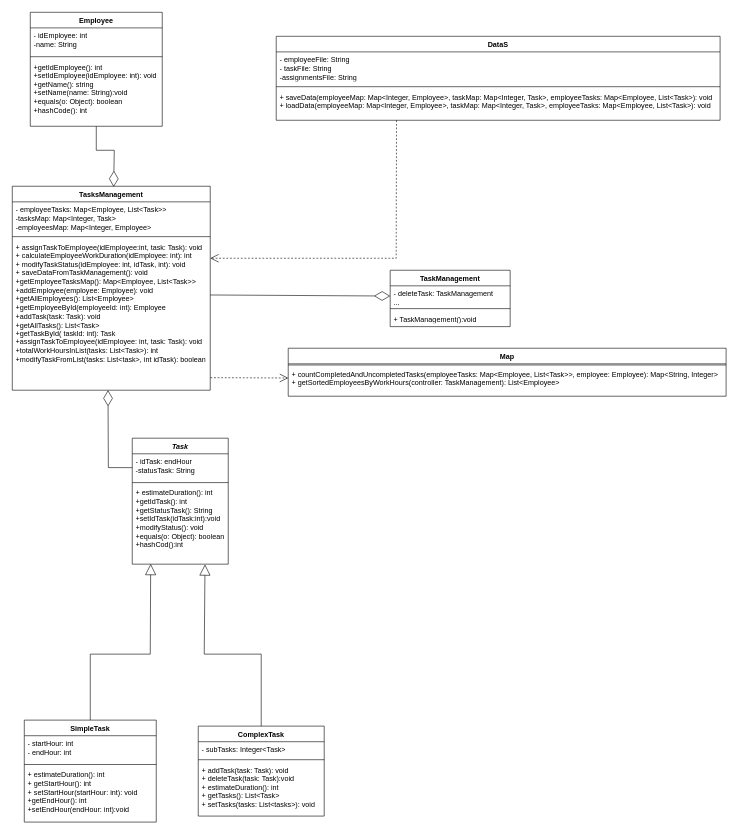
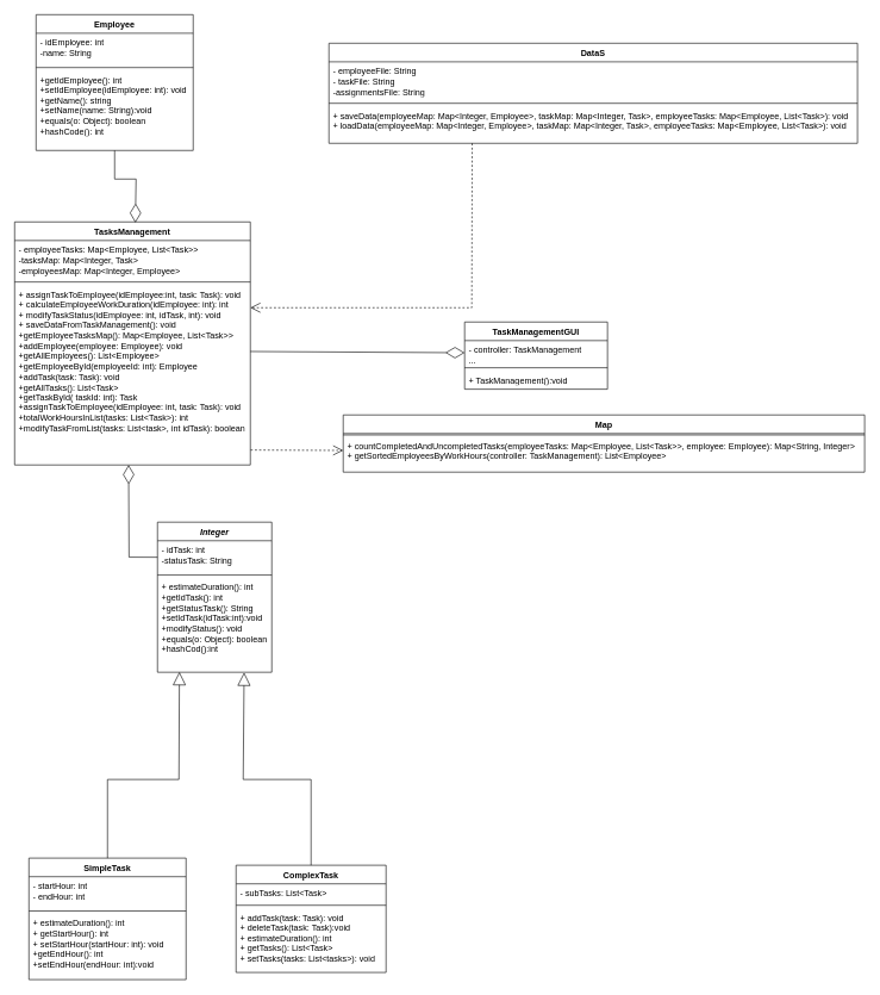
- <mxCell id="31" value="TaskManagement" style="swimlane;fontStyle=1;align=center;verticalAlign=top;childLayout=stackLayout;horizontal=1;startSize=26;horizontalStack=0;resizeParent=1;resizeParentMax=0;resizeLast=0;collapsible=1;marginBottom=0;whiteSpace=wrap;html=1;" vertex="1" parent="1"><mxGeometry x="650" y="450" width="200" height="94" as="geometry" /></mxCell>
+ <mxCell id="31" value="TaskManagementGUI" style="swimlane;fontStyle=1;align=center;verticalAlign=top;childLayout=stackLayout;horizontal=1;startSize=26;horizontalStack=0;resizeParent=1;resizeParentMax=0;resizeLast=0;collapsible=1;marginBottom=0;whiteSpace=wrap;html=1;" vertex="1" parent="1"><mxGeometry x="650" y="450" width="200" height="94" as="geometry" /></mxCell>
- <mxCell id="32" value="- deleteTask: TaskManagement&lt;div&gt;...&lt;/div&gt;" style="text;strokeColor=none;fillColor=none;align=left;verticalAlign=top;spacingLeft=4;spacingRight=4;overflow=hidden;rotatable=0;points=[[0,0.5],[1,0.5]];portConstraint=eastwest;whiteSpace=wrap;html=1;" vertex="1" parent="31"><mxGeometry y="26" width="200" height="34" as="geometry" /></mxCell>
+ <mxCell id="32" value="- controller: TaskManagement&lt;div&gt;...&lt;/div&gt;" style="text;strokeColor=none;fillColor=none;align=left;verticalAlign=top;spacingLeft=4;spacingRight=4;overflow=hidden;rotatable=0;points=[[0,0.5],[1,0.5]];portConstraint=eastwest;whiteSpace=wrap;html=1;" vertex="1" parent="31"><mxGeometry y="26" width="200" height="34" as="geometry" /></mxCell>
- <mxCell id="10" value="&lt;i&gt;Task&lt;/i&gt;" style="swimlane;fontStyle=1;align=center;verticalAlign=top;childLayout=stackLayout;horizontal=1;startSize=26;horizontalStack=0;resizeParent=1;resizeParentMax=0;resizeLast=0;collapsible=1;marginBottom=0;whiteSpace=wrap;html=1;" parent="1" vertex="1"><mxGeometry x="220" y="730" width="160" height="210" as="geometry" /></mxCell>
+ <mxCell id="10" value="&lt;i&gt;Integer&lt;/i&gt;" style="swimlane;fontStyle=1;align=center;verticalAlign=top;childLayout=stackLayout;horizontal=1;startSize=26;horizontalStack=0;resizeParent=1;resizeParentMax=0;resizeLast=0;collapsible=1;marginBottom=0;whiteSpace=wrap;html=1;" parent="1" vertex="1"><mxGeometry x="220" y="730" width="160" height="210" as="geometry" /></mxCell>
- <mxCell id="11" value="- idTask: endHour&lt;div&gt;-statusTask: String&lt;/div&gt;&lt;div&gt;&lt;br&gt;&lt;/div&gt;" style="text;strokeColor=none;fillColor=none;align=left;verticalAlign=top;spacingLeft=4;spacingRight=4;overflow=hidden;rotatable=0;points=[[0,0.5],[1,0.5]];portConstraint=eastwest;whiteSpace=wrap;html=1;" parent="10" vertex="1"><mxGeometry y="26" width="160" height="44" as="geometry" /></mxCell>
+ <mxCell id="11" value="- idTask: int&lt;div&gt;-statusTask: String&lt;/div&gt;&lt;div&gt;&lt;br&gt;&lt;/div&gt;" style="text;strokeColor=none;fillColor=none;align=left;verticalAlign=top;spacingLeft=4;spacingRight=4;overflow=hidden;rotatable=0;points=[[0,0.5],[1,0.5]];portConstraint=eastwest;whiteSpace=wrap;html=1;" parent="10" vertex="1"><mxGeometry y="26" width="160" height="44" as="geometry" /></mxCell>
- <mxCell id="19" value="- subTasks: Integer&amp;lt;Task&amp;gt;" style="text;strokeColor=none;fillColor=none;align=left;verticalAlign=top;spacingLeft=4;spacingRight=4;overflow=hidden;rotatable=0;points=[[0,0.5],[1,0.5]];portConstraint=eastwest;whiteSpace=wrap;html=1;" parent="18" vertex="1"><mxGeometry y="26" width="210" height="26" as="geometry" /></mxCell>
+ <mxCell id="19" value="- subTasks: List&amp;lt;Task&amp;gt;" style="text;strokeColor=none;fillColor=none;align=left;verticalAlign=top;spacingLeft=4;spacingRight=4;overflow=hidden;rotatable=0;points=[[0,0.5],[1,0.5]];portConstraint=eastwest;whiteSpace=wrap;html=1;" parent="18" vertex="1"><mxGeometry y="26" width="210" height="26" as="geometry" /></mxCell>
